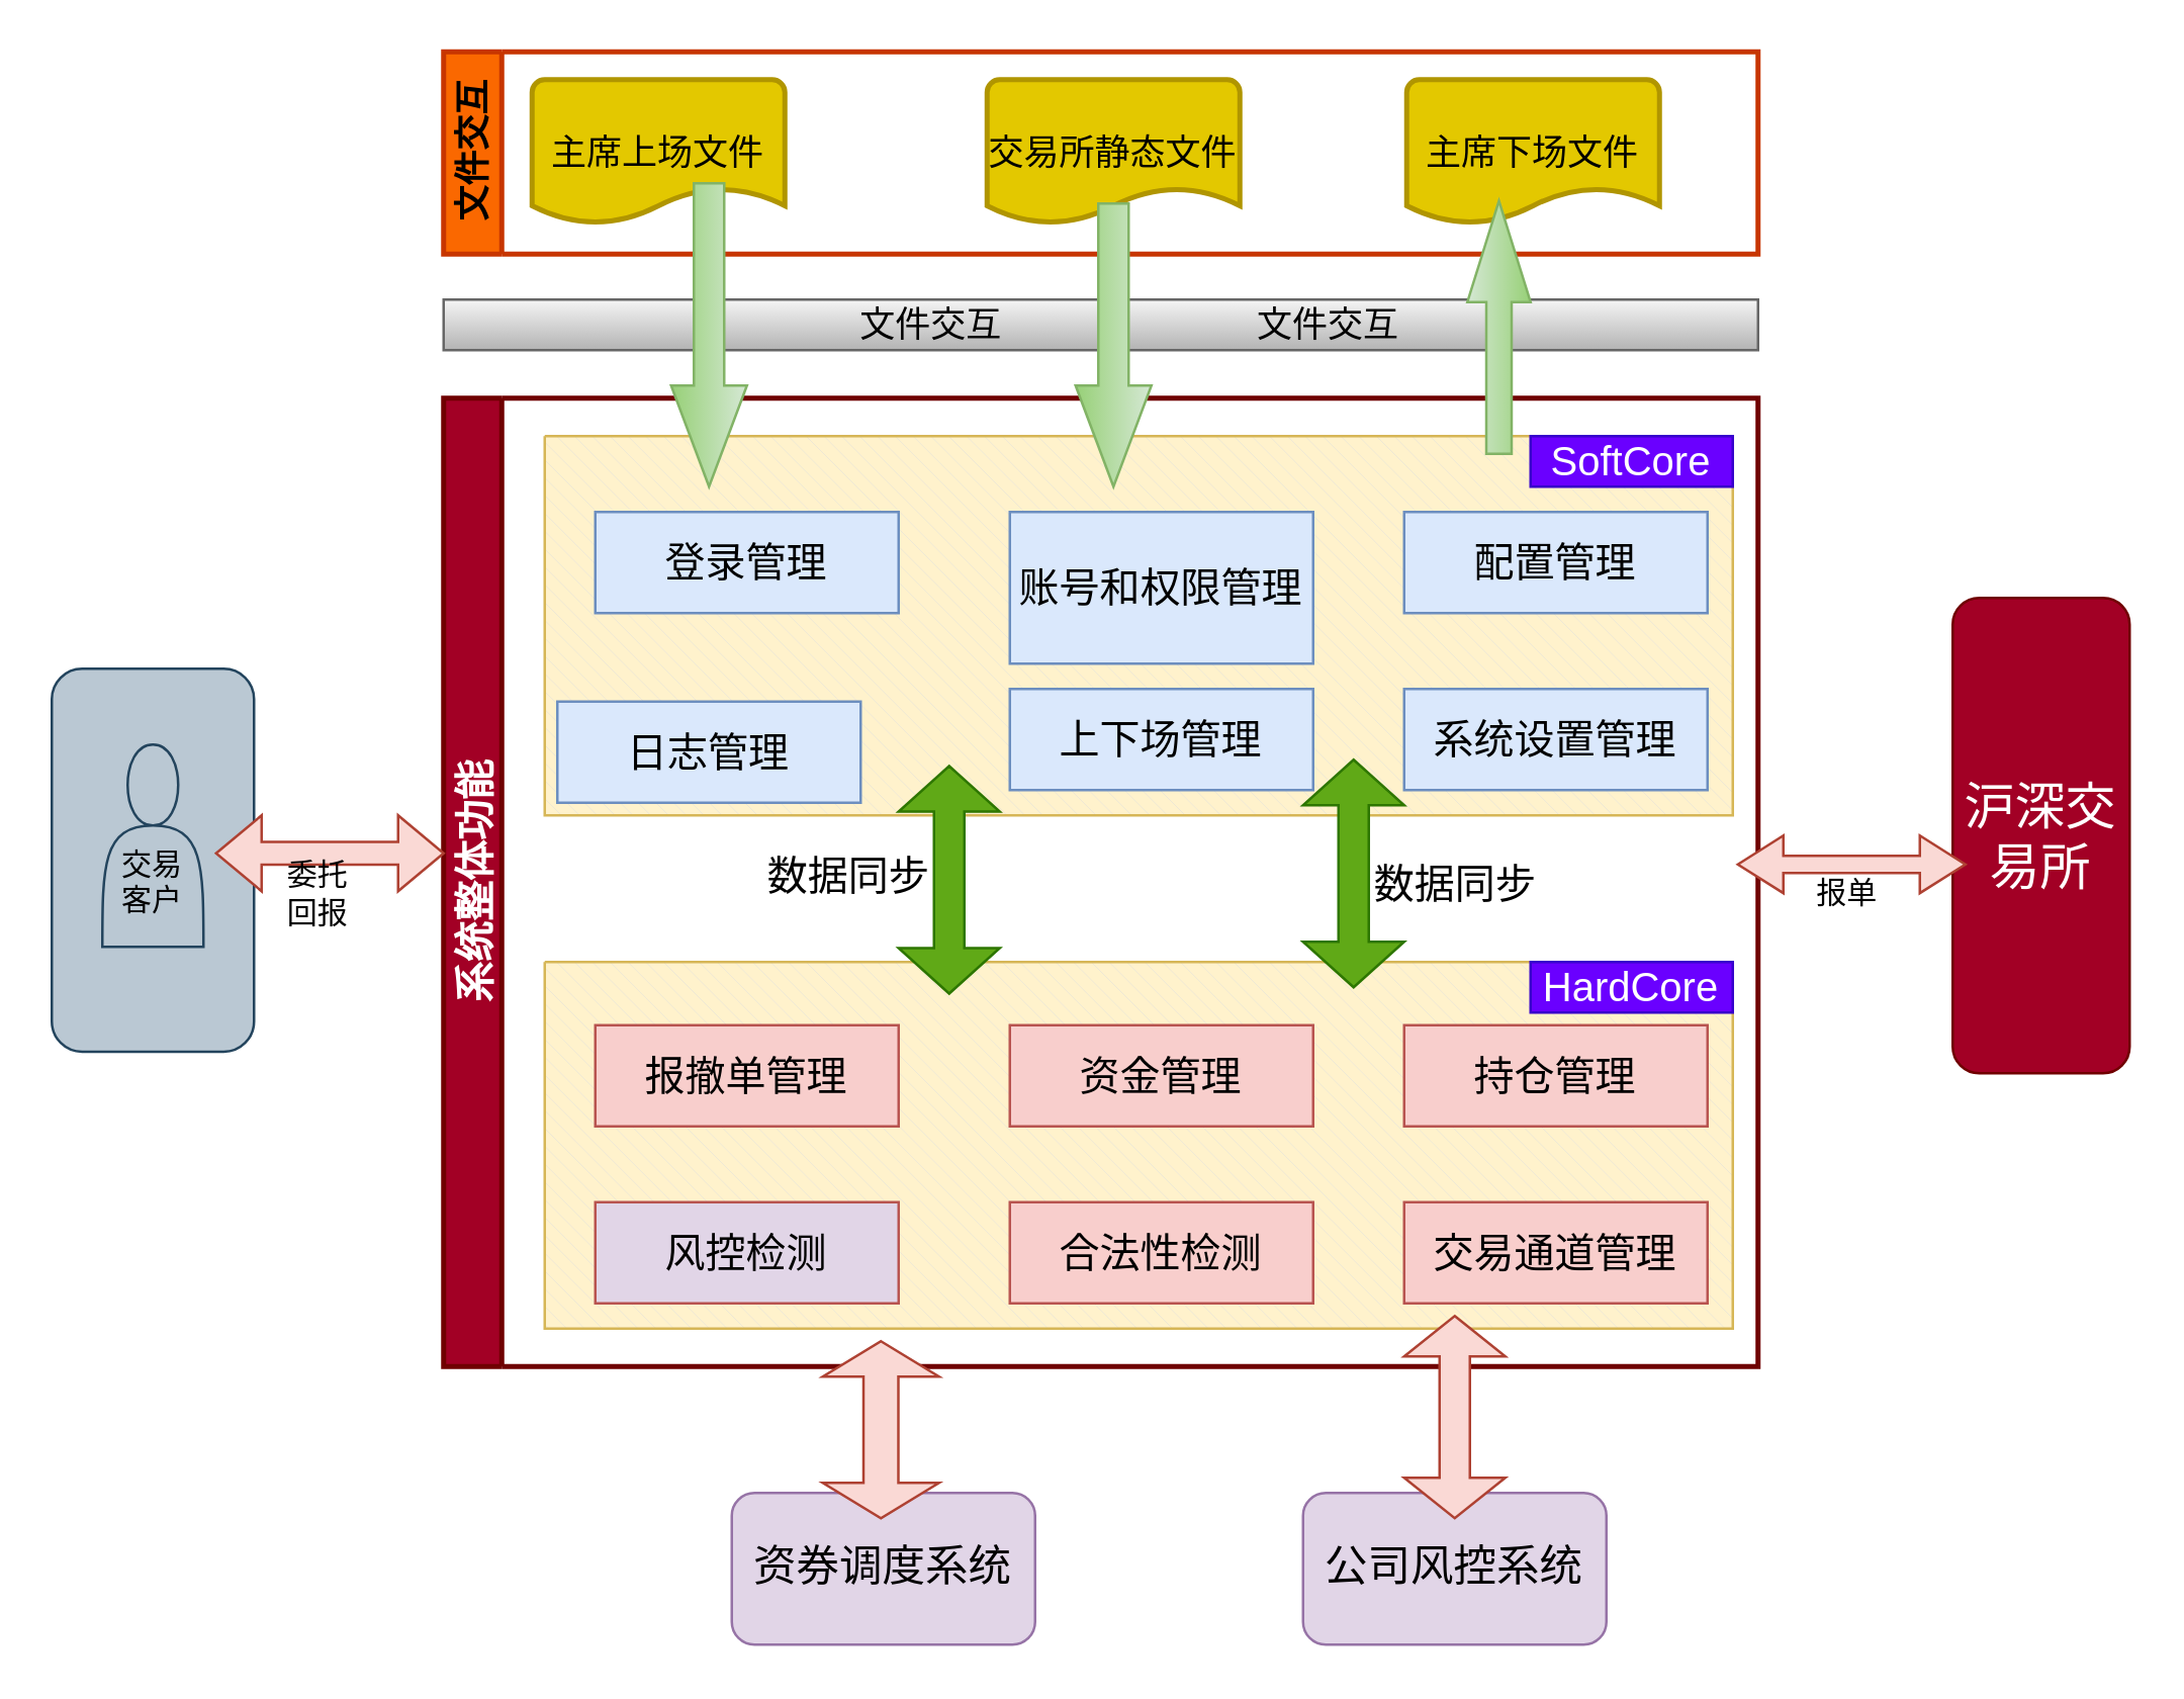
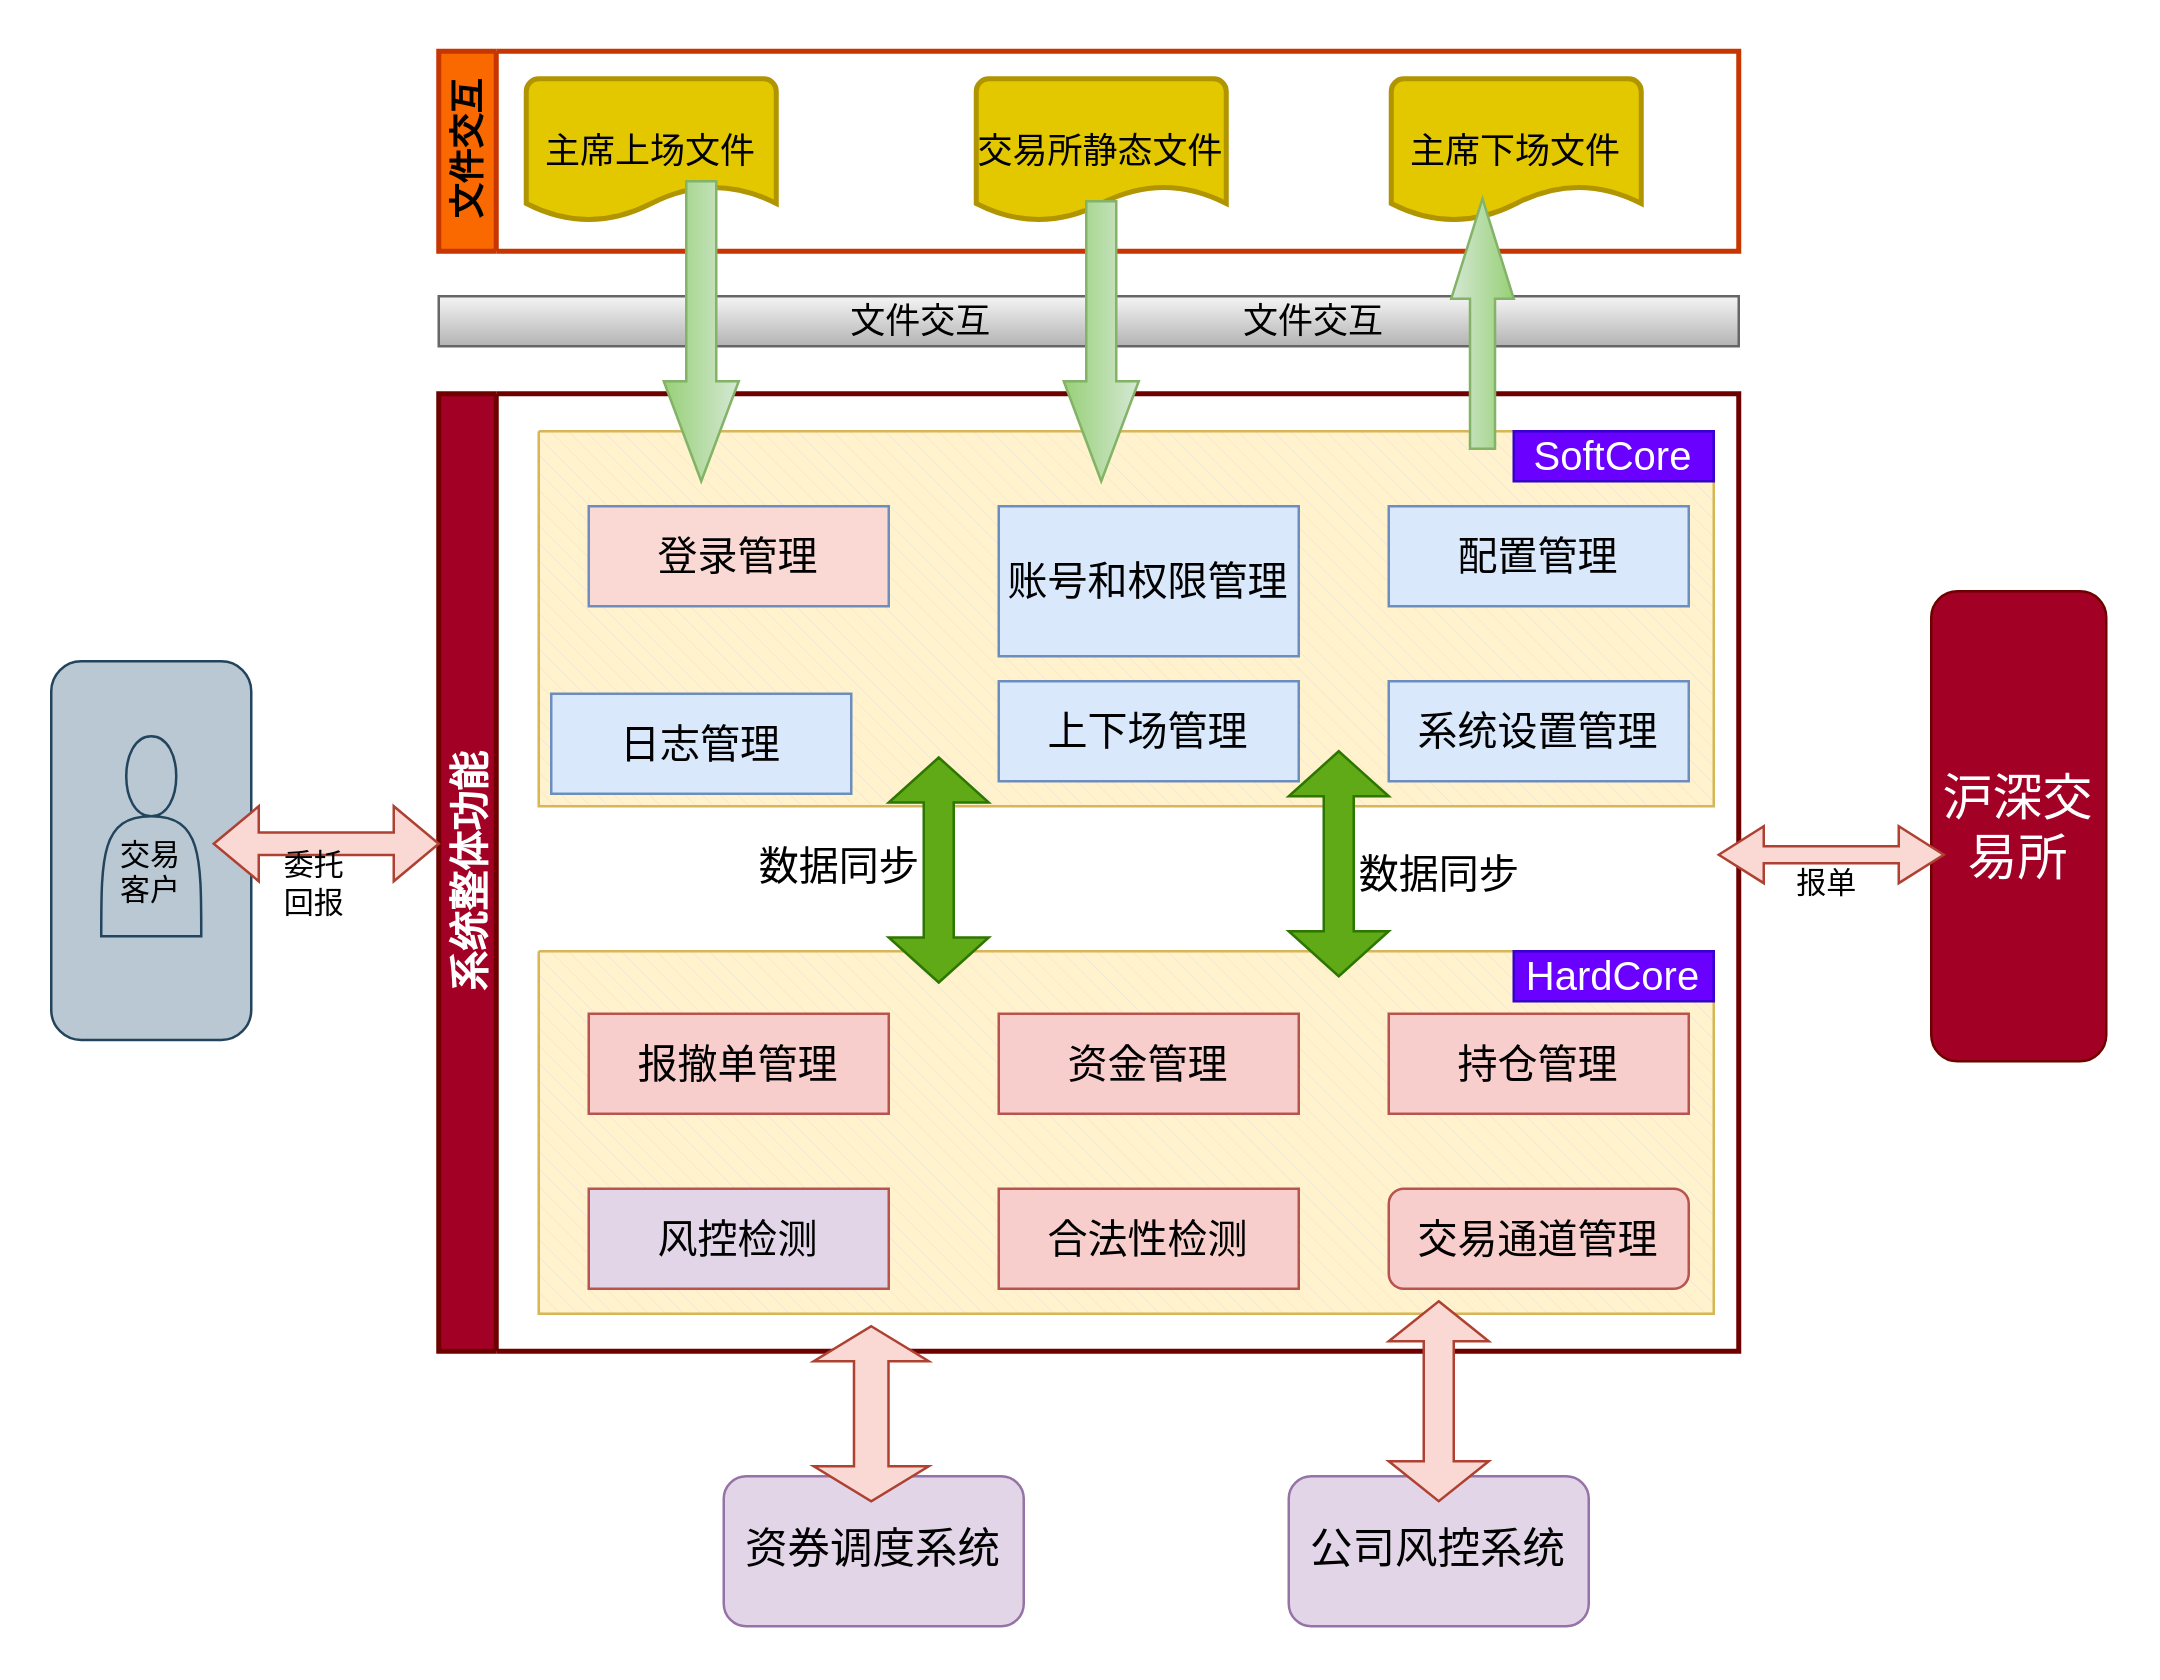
- <mxCell id="5" value="登录管理" style="rounded=0;whiteSpace=wrap;html=1;fillColor=#dae8fc;strokeColor=#6c8ebf;fontSize=16;" vertex="1" parent="1"><mxGeometry x="235" y="202" width="120" height="40" as="geometry" /></mxCell>
+ <mxCell id="5" value="登录管理" style="rounded=0;whiteSpace=wrap;html=1;fillColor=#fad9d5;strokeColor=#6c8ebf;fontSize=16;" vertex="1" parent="1"><mxGeometry x="235" y="202" width="120" height="40" as="geometry" /></mxCell>
- <mxCell id="16" value="交易通道管理" style="rounded=0;whiteSpace=wrap;html=1;fillColor=#f8cecc;strokeColor=#b85450;fontSize=16;" vertex="1" parent="1"><mxGeometry x="555" y="475" width="120" height="40" as="geometry" /></mxCell>
+ <mxCell id="16" value="交易通道管理" style="whiteSpace=wrap;html=1;fillColor=#f8cecc;strokeColor=#b85450;fontSize=16;rounded=1;" vertex="1" parent="1"><mxGeometry x="555" y="475" width="120" height="40" as="geometry" /></mxCell>
